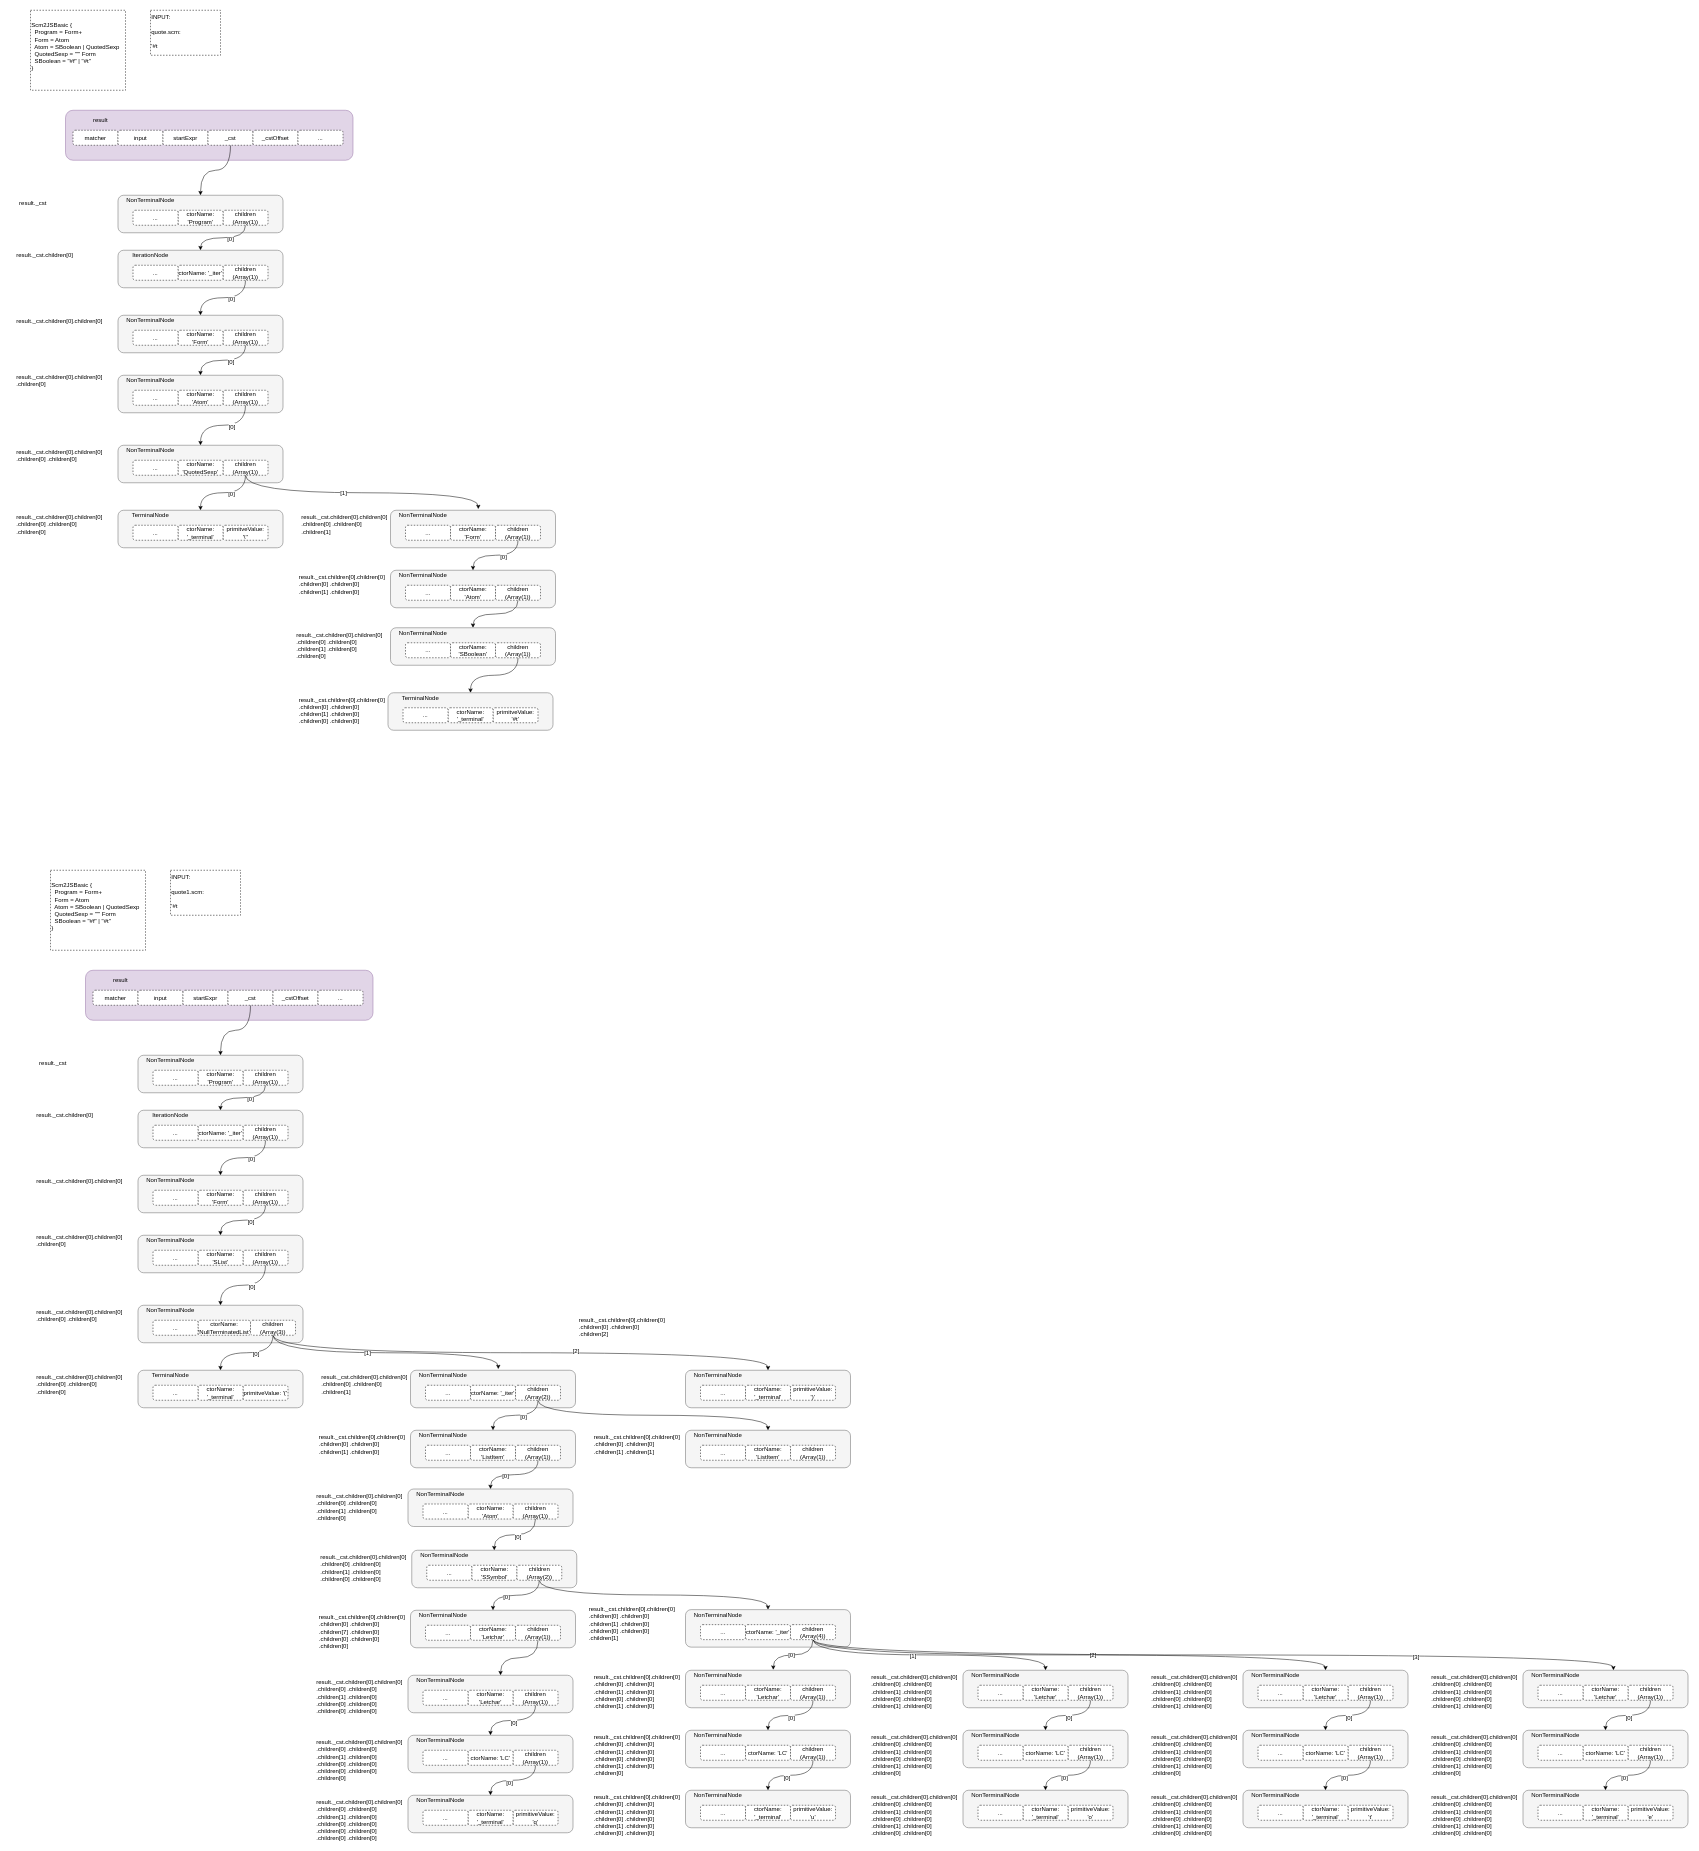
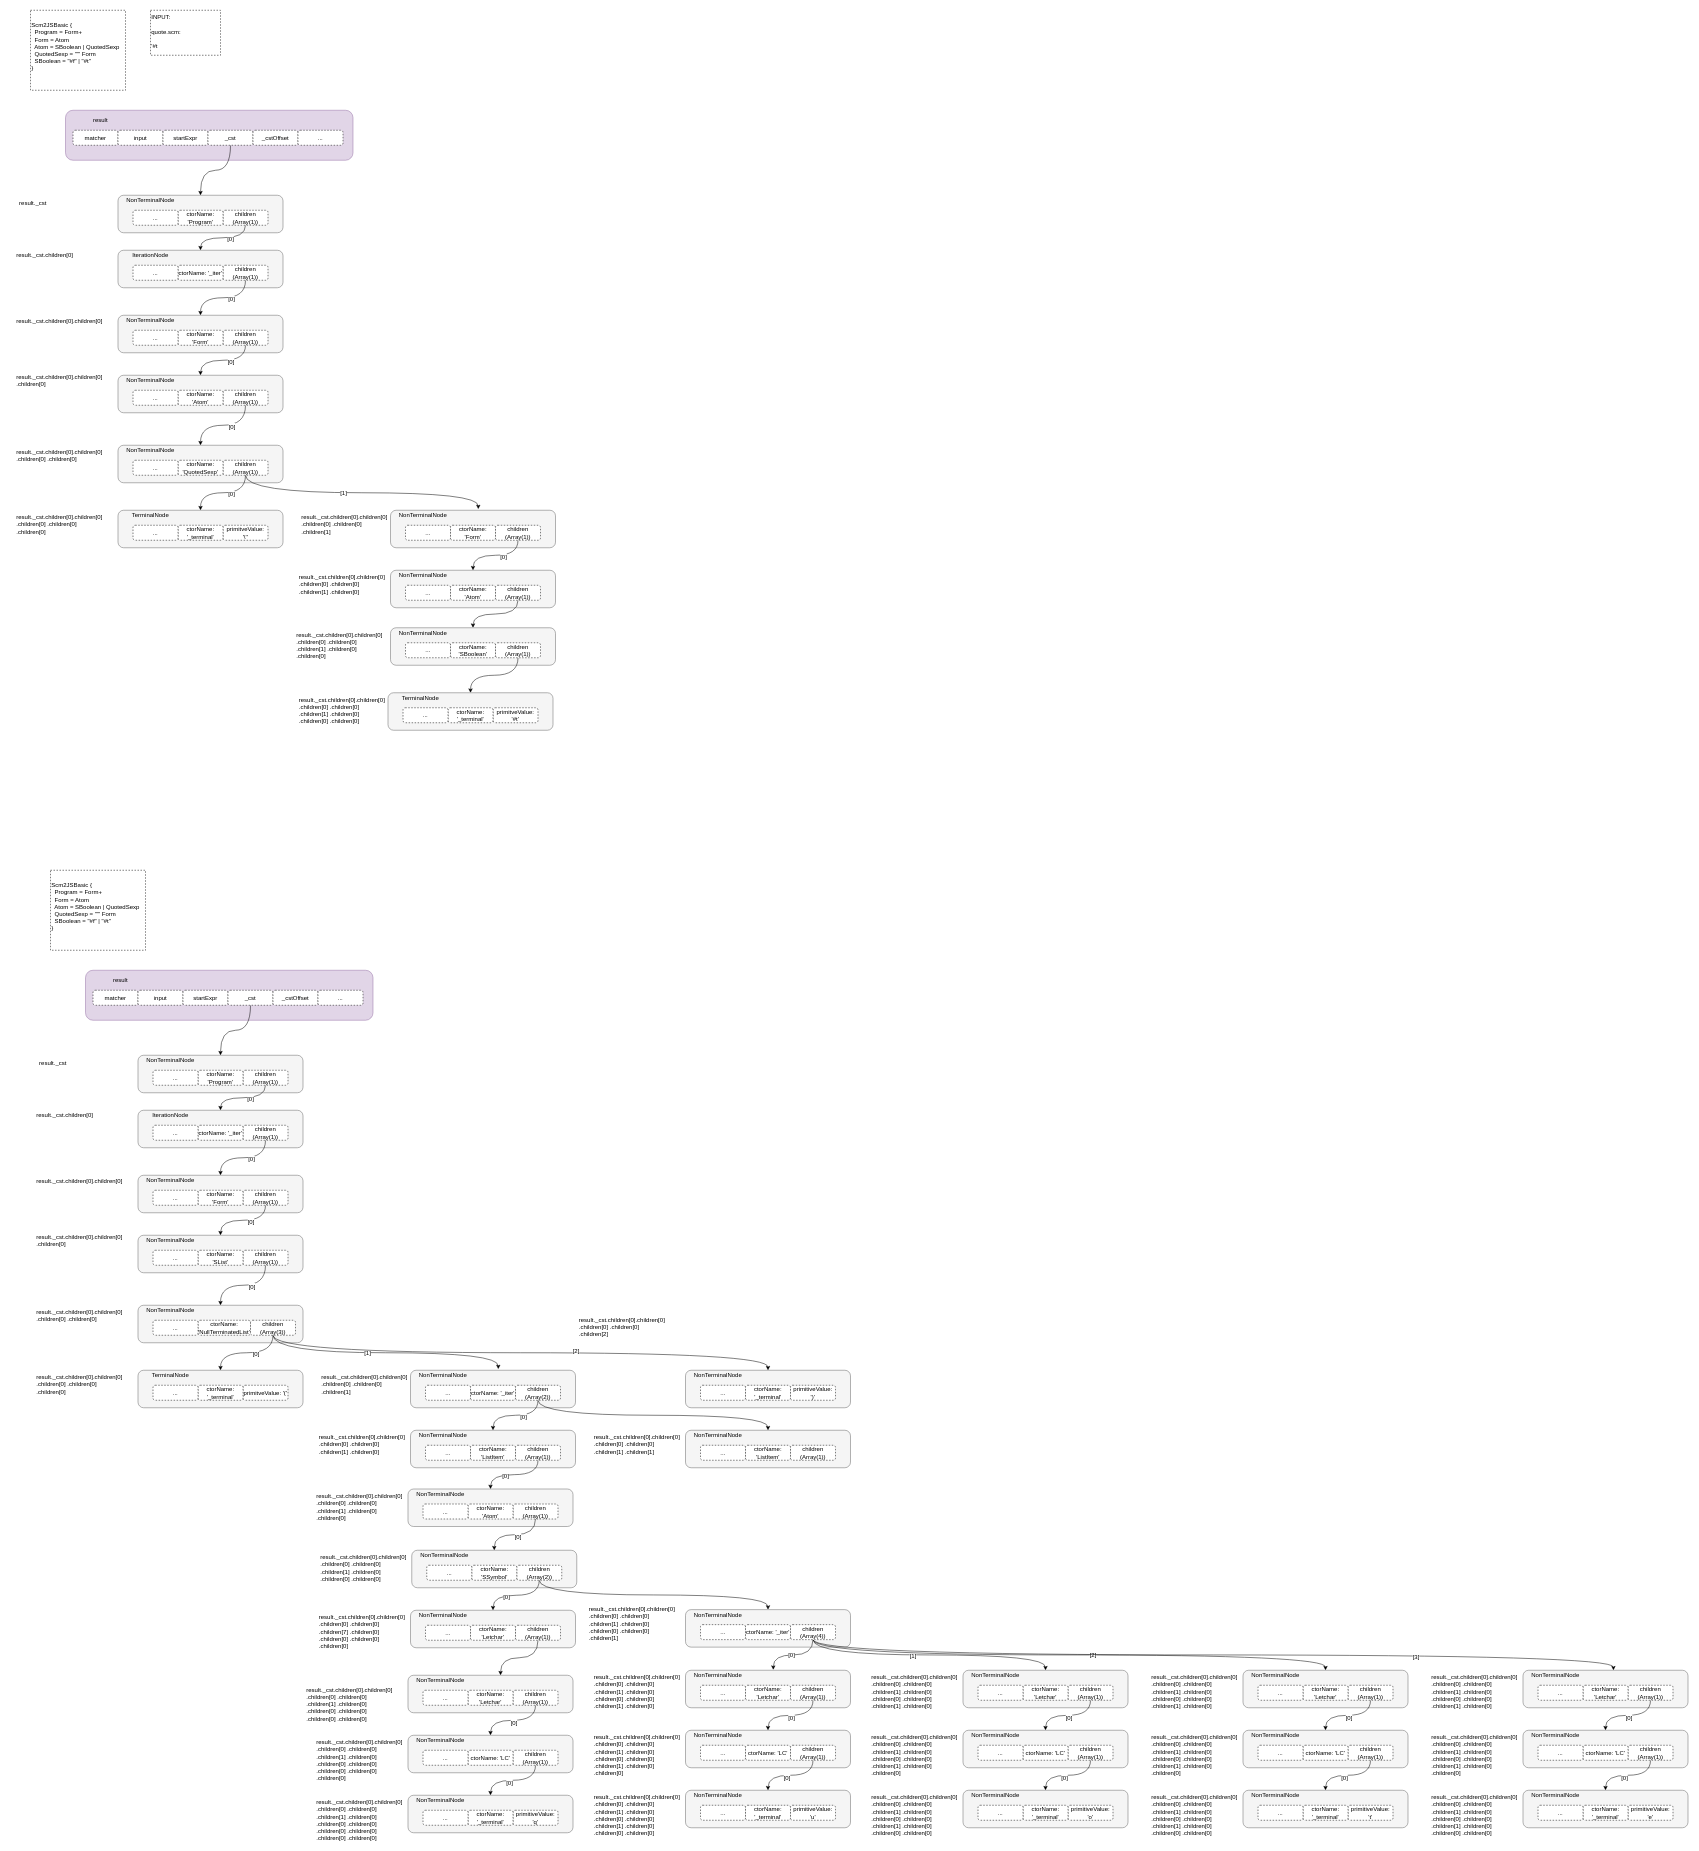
- <mxCell id="91" value="&lt;div&gt;INPUT:&lt;/div&gt;&lt;div&gt;&lt;br&gt;&lt;/div&gt;&lt;div&gt;quote1.scm:&lt;/div&gt;&lt;div&gt;&lt;br&gt;&lt;/div&gt;&lt;div&gt;'#t&lt;/div&gt;&lt;div&gt;&lt;br&gt;&lt;/div&gt;" style="text;html=1;strokeColor=#000000;fillColor=none;align=left;verticalAlign=top;whiteSpace=wrap;rounded=0;dashed=1;" vertex="1" parent="1"><mxGeometry x="340" y="1740" width="140" height="90" as="geometry" /></mxCell>
- <mxCell id="312" value="result._cst.children[0].children[0] .children[0] .children[0] .children[1] .children[0] .children[0] .children[0] .children[0] .children[0]" style="text;html=1;strokeColor=none;fillColor=none;align=left;verticalAlign=top;whiteSpace=wrap;rounded=0;dashed=1;" vertex="1" parent="1"><mxGeometry x="630" y="3350" width="180" height="90" as="geometry" /></mxCell>
+ <mxCell id="312" value="result._cst.children[0].children[0] .children[0] .children[0] .children[1] .children[0] .children[0] .children[0] .children[0] .children[0]" style="text;html=1;strokeColor=none;fillColor=none;align=left;verticalAlign=top;whiteSpace=wrap;rounded=0;dashed=1;" vertex="1" parent="1"><mxGeometry x="610" y="3365" width="180" height="90" as="geometry" /></mxCell>
